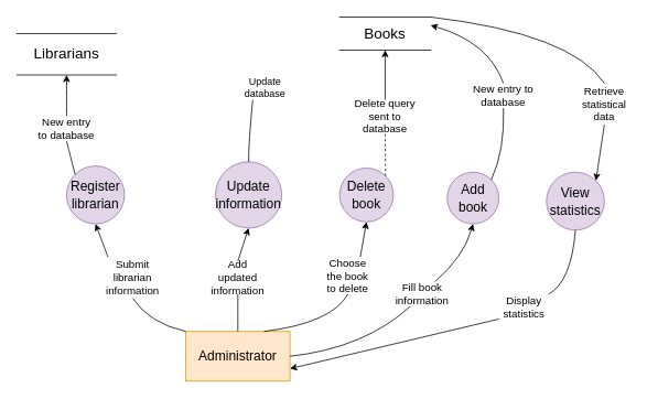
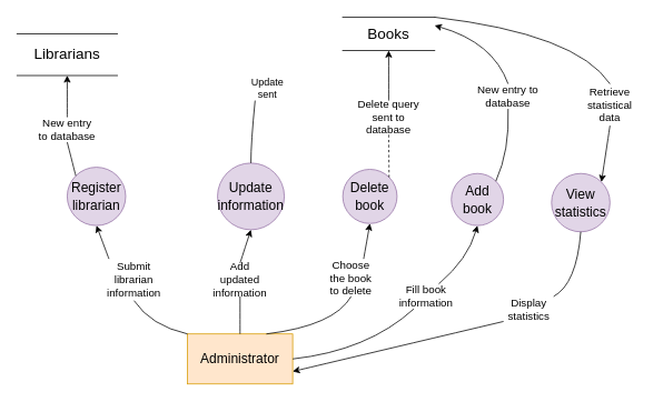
- <mxCell id="15" value="Update&lt;br&gt;database" style="text;html=1;strokeColor=none;fillColor=none;align=center;verticalAlign=middle;whiteSpace=wrap;rounded=0;" vertex="1" parent="1"><mxGeometry x="290" y="90" width="60" height="30" as="geometry" /></mxCell>
+ <mxCell id="15" value="Update&lt;br&gt;sent" style="text;html=1;strokeColor=none;fillColor=none;align=center;verticalAlign=middle;whiteSpace=wrap;rounded=0;" vertex="1" parent="1"><mxGeometry x="290" y="90" width="60" height="30" as="geometry" /></mxCell>
